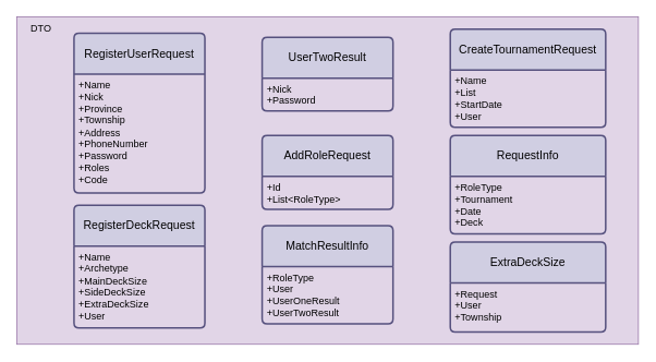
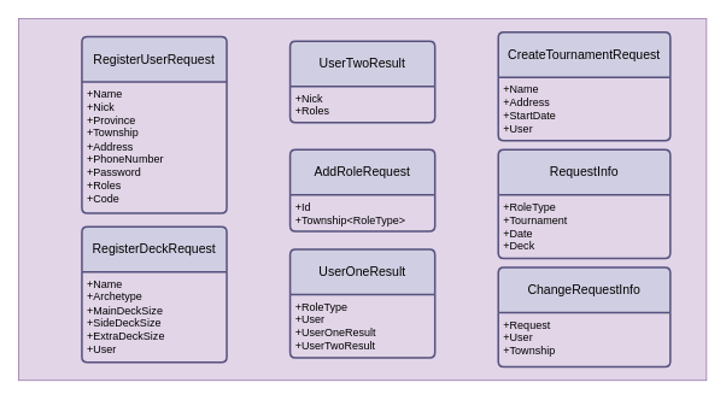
- <mxCell id="3" value="DTO" style="text;html=1;strokeColor=none;fillColor=none;align=center;verticalAlign=middle;whiteSpace=wrap;rounded=0;" parent="1" vertex="1"><mxGeometry x="20" y="20" width="60" height="30" as="geometry" /></mxCell>
- <mxCell id="7" value="+Nick&lt;br&gt;+Password" style="align=left;strokeColor=none;fillColor=none;spacingLeft=4;fontSize=12;verticalAlign=top;resizable=0;rotatable=0;part=1;html=1;" parent="6" vertex="1"><mxGeometry y="50" width="160" height="40" as="geometry" /></mxCell>
+ <mxCell id="7" value="+Nick&lt;br&gt;+Roles" style="align=left;strokeColor=none;fillColor=none;spacingLeft=4;fontSize=12;verticalAlign=top;resizable=0;rotatable=0;part=1;html=1;" parent="6" vertex="1"><mxGeometry y="50" width="160" height="40" as="geometry" /></mxCell>
- <mxCell id="13" value="+Name&lt;br&gt;+List&lt;br&gt;+StartDate&lt;br&gt;+User" style="align=left;strokeColor=none;fillColor=none;spacingLeft=4;fontSize=12;verticalAlign=top;resizable=0;rotatable=0;part=1;html=1;" vertex="1" parent="12"><mxGeometry y="50" width="190" height="70" as="geometry" /></mxCell>
+ <mxCell id="13" value="+Name&lt;br&gt;+Address&lt;br&gt;+StartDate&lt;br&gt;+User" style="align=left;strokeColor=none;fillColor=none;spacingLeft=4;fontSize=12;verticalAlign=top;resizable=0;rotatable=0;part=1;html=1;" vertex="1" parent="12"><mxGeometry y="50" width="190" height="70" as="geometry" /></mxCell>
- <mxCell id="9" value="+Id&lt;br&gt;+List&amp;lt;RoleType&amp;gt;" style="align=left;strokeColor=none;fillColor=none;spacingLeft=4;fontSize=12;verticalAlign=top;resizable=0;rotatable=0;part=1;html=1;" parent="8" vertex="1"><mxGeometry y="50" width="160" height="40" as="geometry" /></mxCell>
+ <mxCell id="9" value="+Id&lt;br&gt;+Township&amp;lt;RoleType&amp;gt;" style="align=left;strokeColor=none;fillColor=none;spacingLeft=4;fontSize=12;verticalAlign=top;resizable=0;rotatable=0;part=1;html=1;" parent="8" vertex="1"><mxGeometry y="50" width="160" height="40" as="geometry" /></mxCell>
- <mxCell id="14" value="MatchResultInfo" style="swimlane;childLayout=stackLayout;horizontal=1;startSize=50;horizontalStack=0;rounded=1;fontSize=14;fontStyle=0;strokeWidth=2;resizeParent=0;resizeLast=1;shadow=0;dashed=0;align=center;arcSize=4;whiteSpace=wrap;html=1;fillColor=#d0cee2;strokeColor=#56517e;" vertex="1" parent="1"><mxGeometry x="320" y="275" width="160" height="120" as="geometry" /></mxCell>
+ <mxCell id="14" value="UserOneResult" style="swimlane;childLayout=stackLayout;horizontal=1;startSize=50;horizontalStack=0;rounded=1;fontSize=14;fontStyle=0;strokeWidth=2;resizeParent=0;resizeLast=1;shadow=0;dashed=0;align=center;arcSize=4;whiteSpace=wrap;html=1;fillColor=#d0cee2;strokeColor=#56517e;" vertex="1" parent="1"><mxGeometry x="320" y="275" width="160" height="120" as="geometry" /></mxCell>
- <mxCell id="18" value="ExtraDeckSize" style="swimlane;childLayout=stackLayout;horizontal=1;startSize=50;horizontalStack=0;rounded=1;fontSize=14;fontStyle=0;strokeWidth=2;resizeParent=0;resizeLast=1;shadow=0;dashed=0;align=center;arcSize=4;whiteSpace=wrap;html=1;fillColor=#d0cee2;strokeColor=#56517e;" vertex="1" parent="1"><mxGeometry x="550" y="295" width="190" height="110" as="geometry" /></mxCell>
+ <mxCell id="18" value="ChangeRequestInfo" style="swimlane;childLayout=stackLayout;horizontal=1;startSize=50;horizontalStack=0;rounded=1;fontSize=14;fontStyle=0;strokeWidth=2;resizeParent=0;resizeLast=1;shadow=0;dashed=0;align=center;arcSize=4;whiteSpace=wrap;html=1;fillColor=#d0cee2;strokeColor=#56517e;" vertex="1" parent="1"><mxGeometry x="550" y="295" width="190" height="110" as="geometry" /></mxCell>
